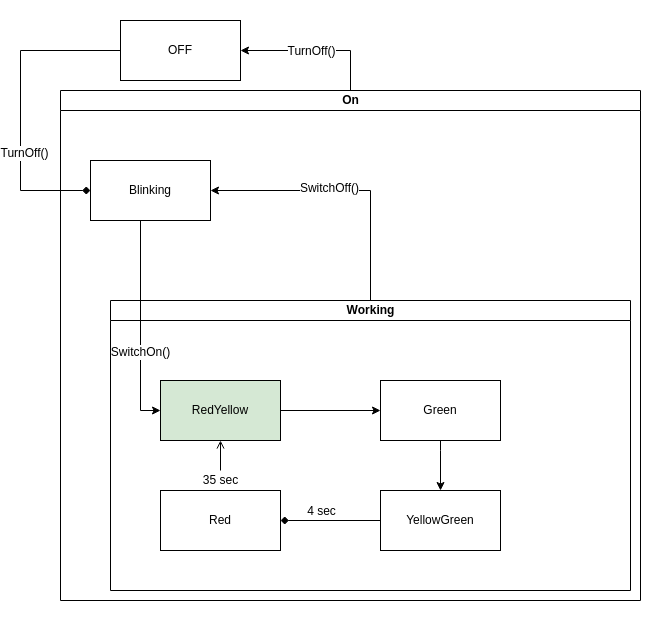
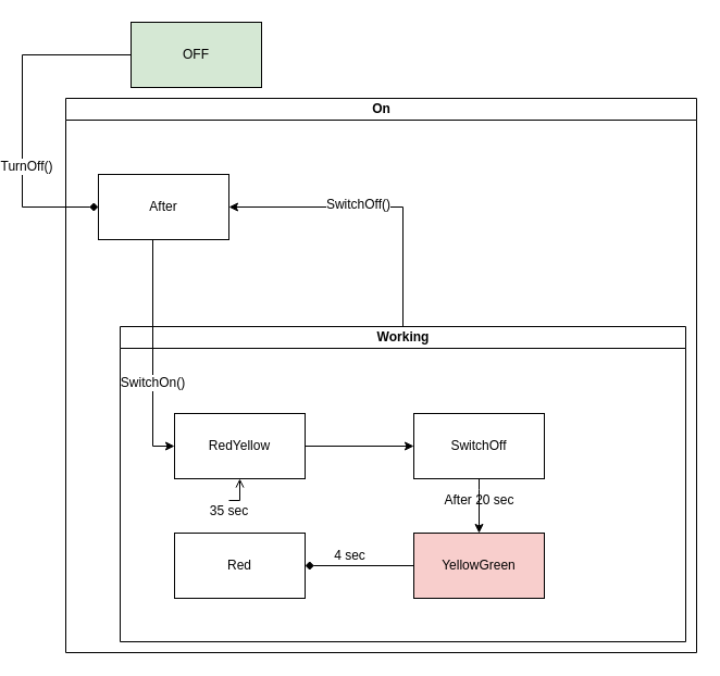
- <mxCell id="24" value="OFF" style="rounded=0;whiteSpace=wrap;html=1;" vertex="1" parent="1"><mxGeometry x="120" y="20" width="120" height="60" as="geometry" /></mxCell>
+ <mxCell id="24" value="OFF" style="rounded=0;whiteSpace=wrap;html=1;fillColor=#d5e8d4;" vertex="1" parent="1"><mxGeometry x="120" y="20" width="120" height="60" as="geometry" /></mxCell>
- <mxCell id="2" style="edgeStyle=orthogonalEdgeStyle;rounded=0;orthogonalLoop=1;jettySize=auto;html=1;entryX=1;entryY=0.5;entryDx=0;entryDy=0;" edge="1" parent="1" source="4" target="24"><mxGeometry relative="1" as="geometry"><Array as="points"><mxPoint x="350" y="50" /></Array></mxGeometry></mxCell>
- <mxCell id="3" value="TurnOff()" style="text;html=1;align=center;verticalAlign=middle;resizable=0;points=[];labelBackgroundColor=#ffffff;" vertex="1" connectable="0" parent="2"><mxGeometry x="0.563" relative="1" as="geometry"><mxPoint x="37" as="offset" /></mxGeometry></mxCell>
- <mxCell id="19" value="Blinking" style="rounded=0;whiteSpace=wrap;html=1;" vertex="1" parent="4"><mxGeometry x="30" y="70" width="120" height="60" as="geometry" /></mxCell>
+ <mxCell id="19" value="After" style="rounded=0;whiteSpace=wrap;html=1;" vertex="1" parent="4"><mxGeometry x="30" y="70" width="120" height="60" as="geometry" /></mxCell>
- <mxCell id="7" value="RedYellow" style="rounded=0;whiteSpace=wrap;html=1;fillColor=#d5e8d4;" vertex="1" parent="5"><mxGeometry x="50" y="80" width="120" height="60" as="geometry" /></mxCell>
+ <mxCell id="7" value="RedYellow" style="rounded=0;whiteSpace=wrap;html=1;" vertex="1" parent="5"><mxGeometry x="50" y="80" width="120" height="60" as="geometry" /></mxCell>
- <mxCell id="11" value="Green" style="rounded=0;whiteSpace=wrap;html=1;" vertex="1" parent="5"><mxGeometry x="270" y="80" width="120" height="60" as="geometry" /></mxCell>
+ <mxCell id="11" value="SwitchOff" style="rounded=0;whiteSpace=wrap;html=1;" vertex="1" parent="5"><mxGeometry x="270" y="80" width="120" height="60" as="geometry" /></mxCell>
+ <mxCell id="15" value="After 20 sec" style="text;html=1;align=center;verticalAlign=middle;resizable=0;points=[];autosize=1;" vertex="1" parent="5"><mxGeometry x="290" y="150" width="80" height="20" as="geometry" /></mxCell>
- <mxCell id="16" value="35 sec" style="text;html=1;align=center;verticalAlign=middle;resizable=0;points=[];autosize=1;" vertex="1" parent="5"><mxGeometry x="85" y="170" width="50" height="20" as="geometry" /></mxCell>
+ <mxCell id="16" value="35 sec" style="text;html=1;align=center;verticalAlign=middle;resizable=0;points=[];autosize=1;" vertex="1" parent="5"><mxGeometry x="75" y="160" width="50" height="20" as="geometry" /></mxCell>
- <mxCell id="14" value="YellowGreen" style="rounded=0;whiteSpace=wrap;html=1;" vertex="1" parent="5"><mxGeometry x="270" y="190" width="120" height="60" as="geometry" /></mxCell>
+ <mxCell id="14" value="YellowGreen" style="rounded=0;whiteSpace=wrap;html=1;fillColor=#f8cecc;" vertex="1" parent="5"><mxGeometry x="270" y="190" width="120" height="60" as="geometry" /></mxCell>
